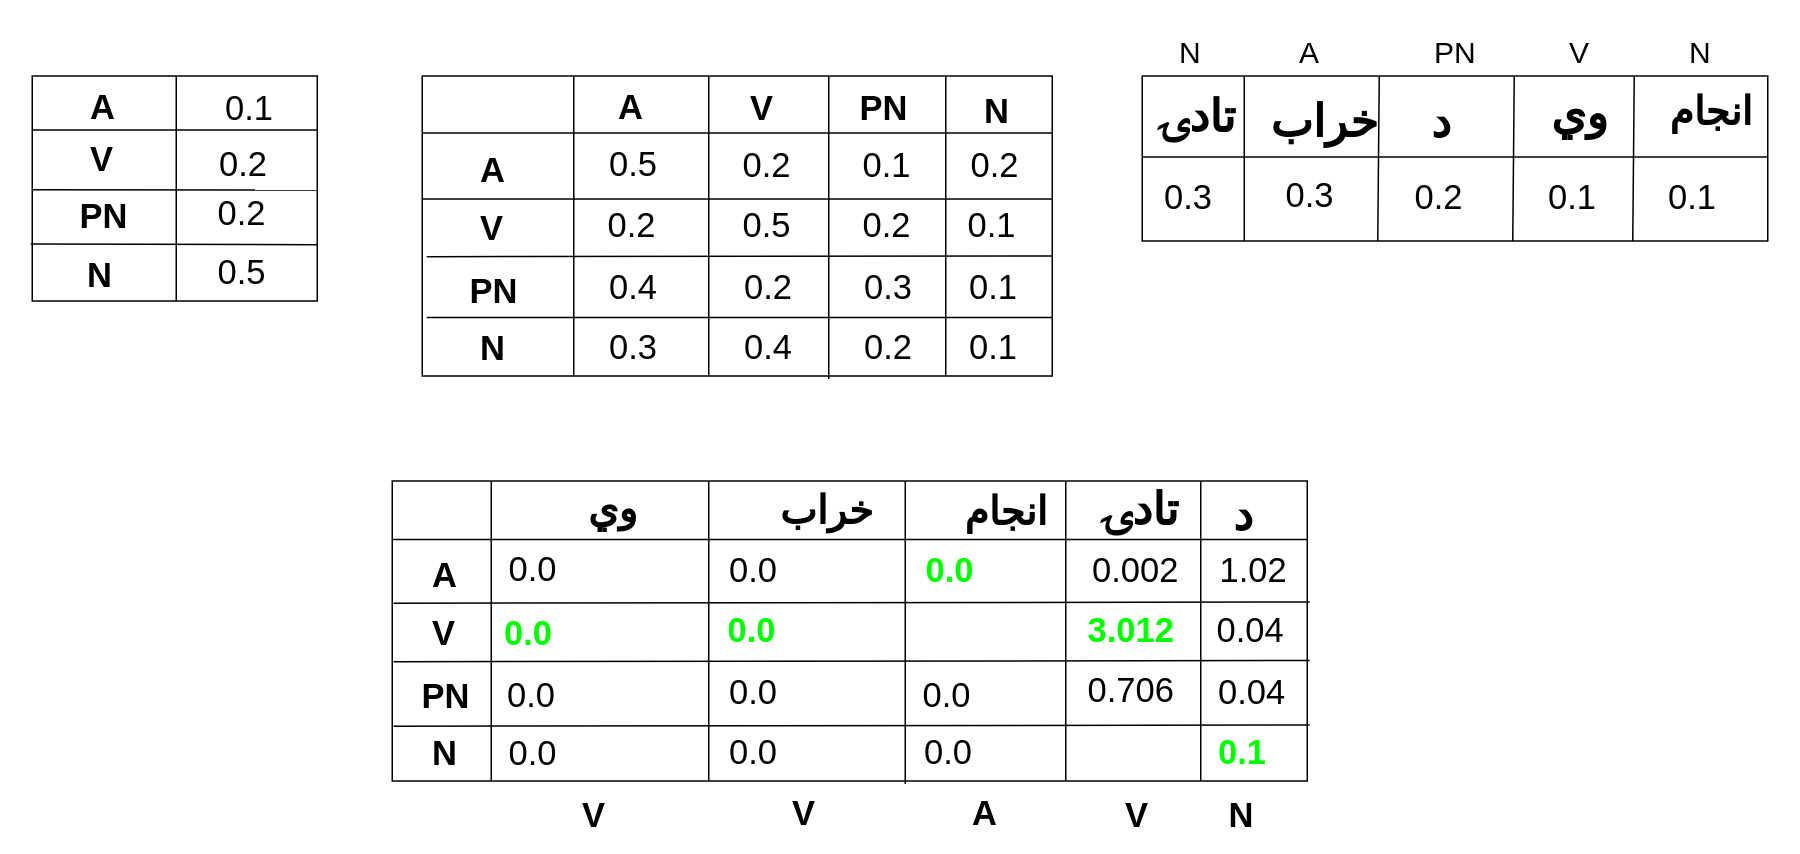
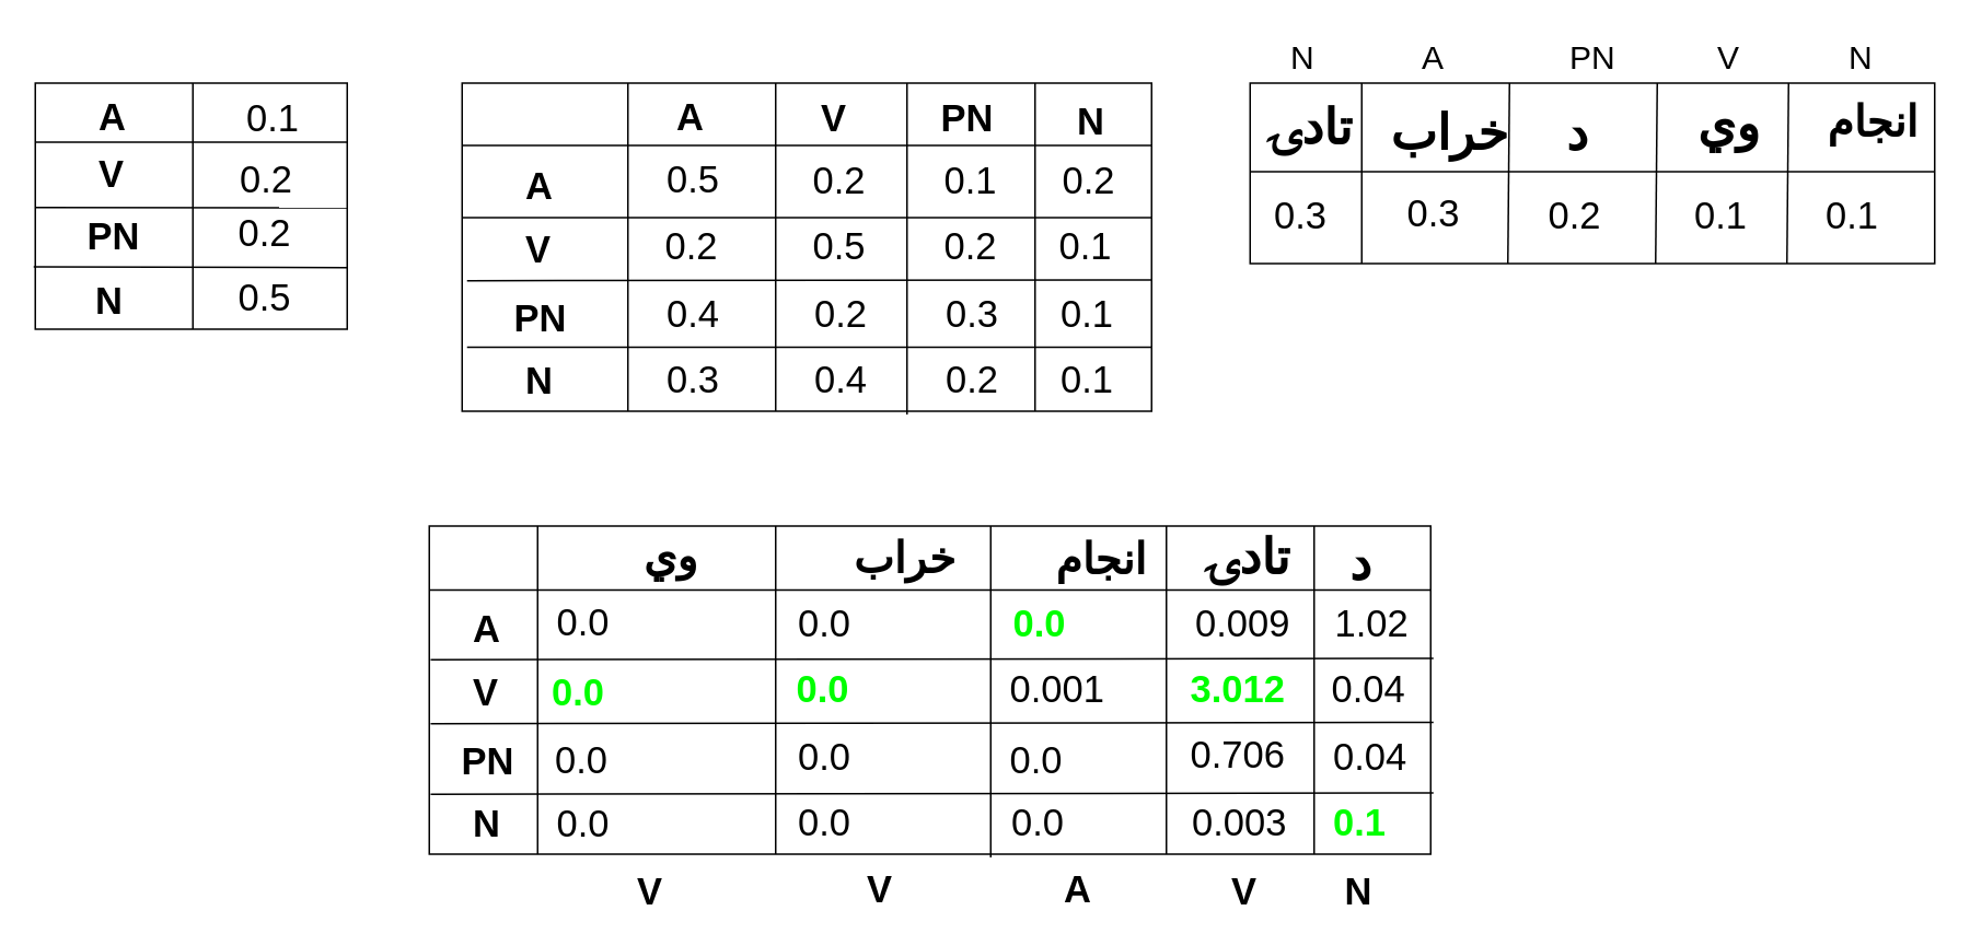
- <mxCell id="79" value="&lt;font size=&quot;1&quot; color=&quot;#000000&quot;&gt;&lt;span style=&quot;font-size: 23px&quot;&gt;0.002&lt;/span&gt;&lt;/font&gt;" style="text;html=1;resizable=0;points=[];autosize=1;align=left;verticalAlign=top;spacingTop=-4;fontColor=#007FFF;fontStyle=0" parent="1" vertex="1"><mxGeometry x="726" y="364" width="70" height="20" as="geometry" /></mxCell>
+ <mxCell id="79" value="&lt;font size=&quot;1&quot; color=&quot;#000000&quot;&gt;&lt;span style=&quot;font-size: 23px&quot;&gt;0.009&lt;/span&gt;&lt;/font&gt;" style="text;html=1;resizable=0;points=[];autosize=1;align=left;verticalAlign=top;spacingTop=-4;fontColor=#007FFF;fontStyle=0" parent="1" vertex="1"><mxGeometry x="726" y="364" width="70" height="20" as="geometry" /></mxCell>
+ <mxCell id="74" value="&lt;font color=&quot;#000000&quot; size=&quot;1&quot;&gt;&lt;span style=&quot;font-size: 23px&quot;&gt;0.001&lt;/span&gt;&lt;/font&gt;" style="text;html=1;resizable=0;points=[];autosize=1;align=left;verticalAlign=top;spacingTop=-4;fontColor=#007FFF;fontStyle=0" parent="1" vertex="1"><mxGeometry x="613" y="404" width="90" height="20" as="geometry" /></mxCell>
+ <mxCell id="84" value="&lt;span style=&quot;font-size: 23px&quot;&gt;&lt;font color=&quot;#000000&quot;&gt;0.003&lt;/font&gt;&lt;/span&gt;" style="text;html=1;resizable=0;points=[];autosize=1;align=left;verticalAlign=top;spacingTop=-4;fontColor=#007FFF;fontStyle=0" parent="1" vertex="1"><mxGeometry x="724" y="485" width="70" height="20" as="geometry" /></mxCell>
